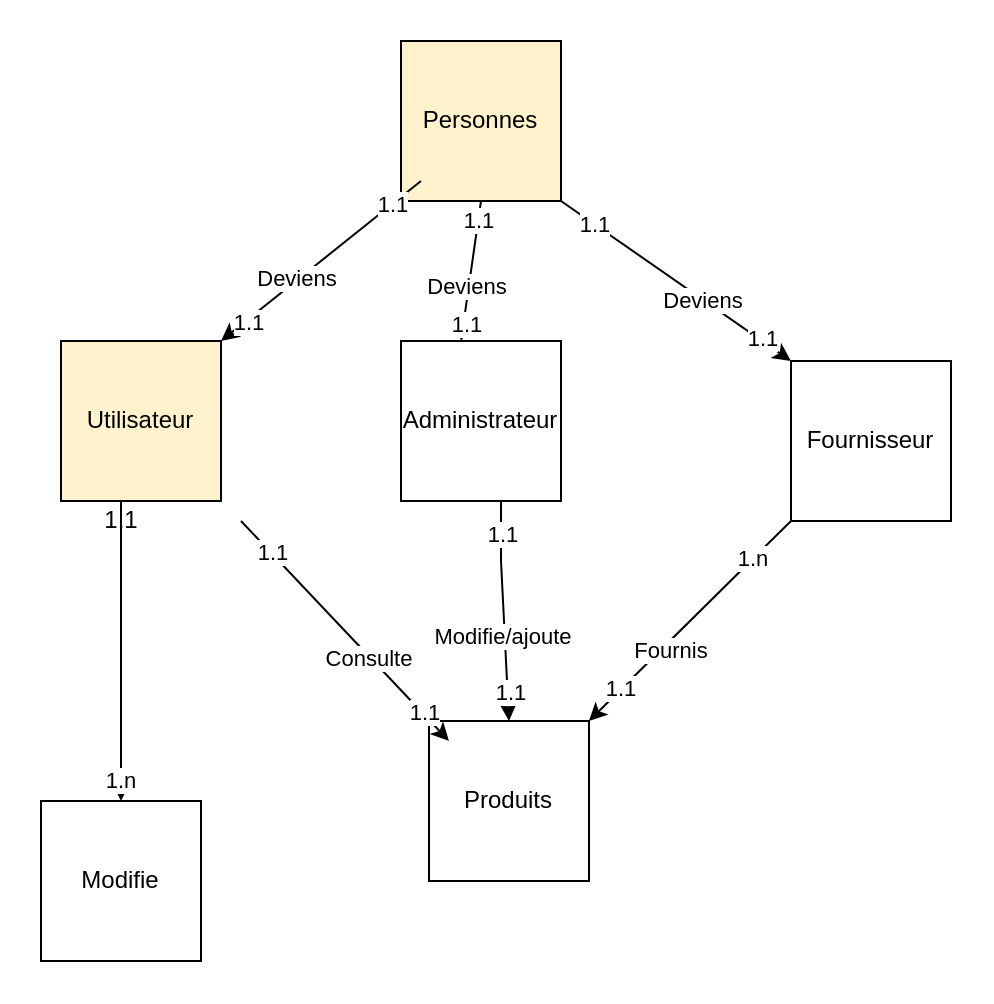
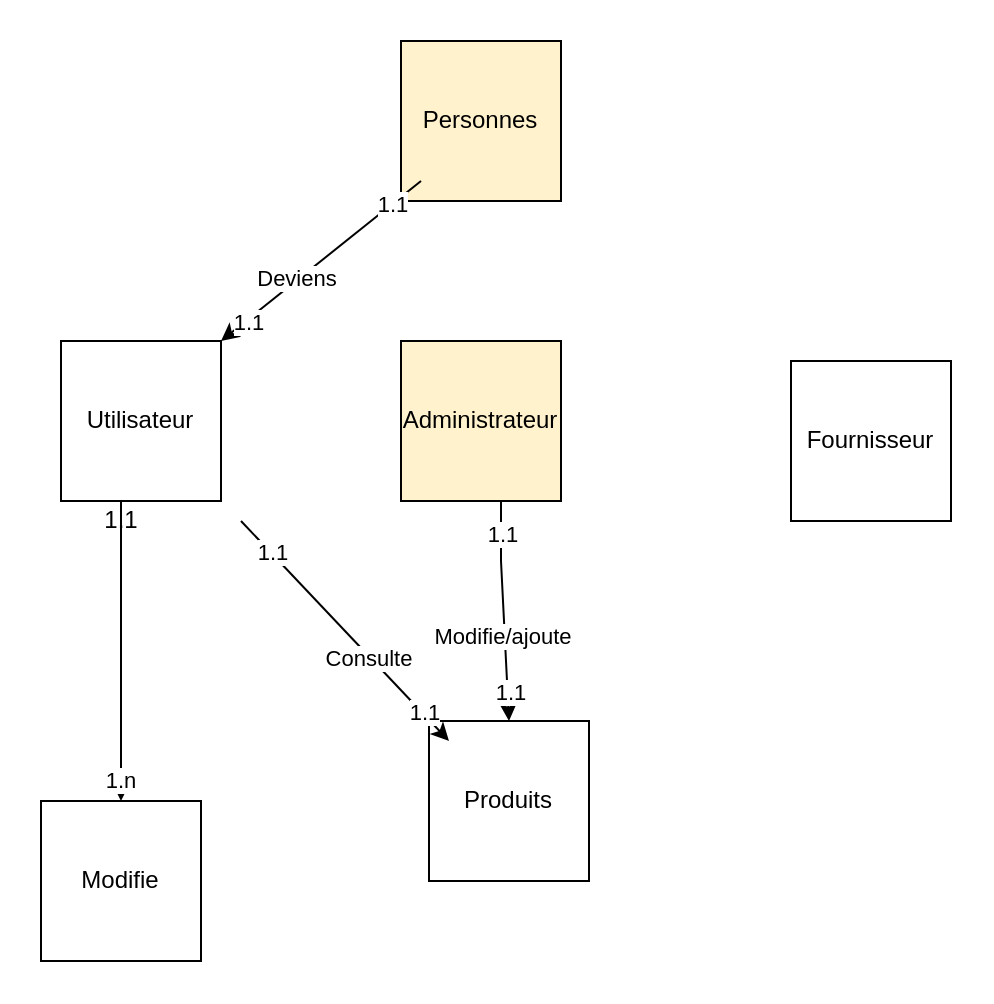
- <mxCell id="14" value="" style="endArrow=classic;html=1;rounded=0;exitX=1;exitY=1;exitDx=0;exitDy=0;entryX=0;entryY=0;entryDx=0;entryDy=0;" edge="1" parent="1" source="2" target="9"><mxGeometry width="50" height="50" relative="1" as="geometry"><mxPoint x="230" y="110" as="sourcePoint" /><mxPoint x="120" y="180" as="targetPoint" /></mxGeometry></mxCell>
- <mxCell id="15" value="Deviens" style="edgeLabel;html=1;align=center;verticalAlign=middle;resizable=0;points=[];" vertex="1" connectable="0" parent="14"><mxGeometry x="0.226" y="-1" relative="1" as="geometry"><mxPoint as="offset" /></mxGeometry></mxCell>
- <mxCell id="16" value="1.1" style="edgeLabel;html=1;align=center;verticalAlign=middle;resizable=0;points=[];" vertex="1" connectable="0" parent="14"><mxGeometry x="-0.711" relative="1" as="geometry"><mxPoint as="offset" /></mxGeometry></mxCell>
- <mxCell id="17" value="&lt;div&gt;1.1&lt;/div&gt;" style="edgeLabel;html=1;align=center;verticalAlign=middle;resizable=0;points=[];" vertex="1" connectable="0" parent="14"><mxGeometry x="0.74" y="1" relative="1" as="geometry"><mxPoint as="offset" /></mxGeometry></mxCell>
- <mxCell id="10" value="" style="endArrow=classic;html=1;rounded=0;exitX=0.5;exitY=1;exitDx=0;exitDy=0;entryX=0.375;entryY=0;entryDx=0;entryDy=0;entryPerimeter=0;" edge="1" parent="1" source="2" target="8"><mxGeometry width="50" height="50" relative="1" as="geometry"><mxPoint x="220" y="100" as="sourcePoint" /><mxPoint x="110" y="170" as="targetPoint" /></mxGeometry></mxCell>
- <mxCell id="11" value="Deviens" style="edgeLabel;html=1;align=center;verticalAlign=middle;resizable=0;points=[];" vertex="1" connectable="0" parent="10"><mxGeometry x="0.226" y="-1" relative="1" as="geometry"><mxPoint as="offset" /></mxGeometry></mxCell>
- <mxCell id="12" value="1.1" style="edgeLabel;html=1;align=center;verticalAlign=middle;resizable=0;points=[];" vertex="1" connectable="0" parent="10"><mxGeometry x="-0.711" relative="1" as="geometry"><mxPoint as="offset" /></mxGeometry></mxCell>
- <mxCell id="13" value="&lt;div&gt;1.1&lt;/div&gt;" style="edgeLabel;html=1;align=center;verticalAlign=middle;resizable=0;points=[];" vertex="1" connectable="0" parent="10"><mxGeometry x="0.74" y="1" relative="1" as="geometry"><mxPoint as="offset" /></mxGeometry></mxCell>
- <mxCell id="7" value="Utilisateur" style="whiteSpace=wrap;html=1;aspect=fixed;fillColor=#fff2cc;" vertex="1" parent="1"><mxGeometry x="30" y="170" width="80" height="80" as="geometry" /></mxCell>
+ <mxCell id="7" value="Utilisateur" style="whiteSpace=wrap;html=1;aspect=fixed;" vertex="1" parent="1"><mxGeometry x="30" y="170" width="80" height="80" as="geometry" /></mxCell>
- <mxCell id="8" value="Administrateur" style="whiteSpace=wrap;html=1;aspect=fixed;" vertex="1" parent="1"><mxGeometry x="200" y="170" width="80" height="80" as="geometry" /></mxCell>
+ <mxCell id="8" value="Administrateur" style="whiteSpace=wrap;html=1;aspect=fixed;fillColor=#fff2cc;" vertex="1" parent="1"><mxGeometry x="200" y="170" width="80" height="80" as="geometry" /></mxCell>
- <mxCell id="27" value="" style="endArrow=classic;html=1;rounded=0;entryX=1;entryY=0;entryDx=0;entryDy=0;exitX=0;exitY=1;exitDx=0;exitDy=0;" edge="1" parent="1" source="9" target="18"><mxGeometry width="50" height="50" relative="1" as="geometry"><mxPoint x="230" y="300" as="sourcePoint" /><mxPoint x="280" y="250" as="targetPoint" /></mxGeometry></mxCell>
- <mxCell id="28" value="Fournis" style="edgeLabel;html=1;align=center;verticalAlign=middle;resizable=0;points=[];" vertex="1" connectable="0" parent="27"><mxGeometry x="0.236" y="3" relative="1" as="geometry"><mxPoint as="offset" /></mxGeometry></mxCell>
- <mxCell id="29" value="1.n" style="edgeLabel;html=1;align=center;verticalAlign=middle;resizable=0;points=[];" vertex="1" connectable="0" parent="27"><mxGeometry x="-0.622" y="-1" relative="1" as="geometry"><mxPoint as="offset" /></mxGeometry></mxCell>
- <mxCell id="30" value="1.1" style="edgeLabel;html=1;align=center;verticalAlign=middle;resizable=0;points=[];" vertex="1" connectable="0" parent="27"><mxGeometry x="0.669" y="-1" relative="1" as="geometry"><mxPoint as="offset" /></mxGeometry></mxCell>
